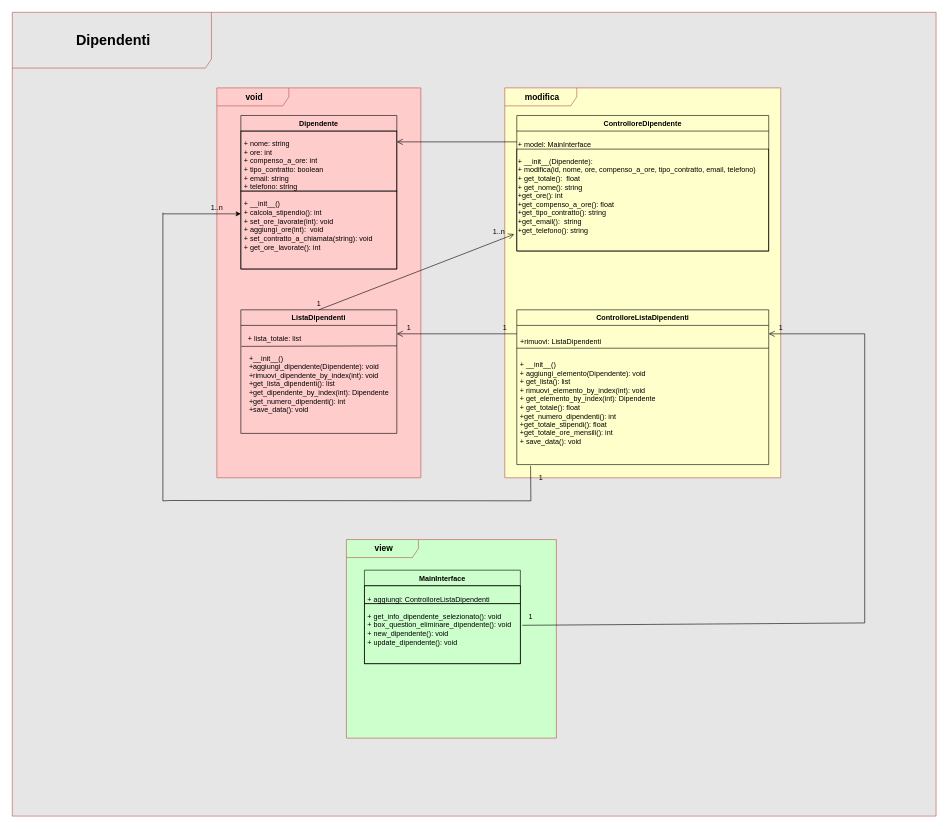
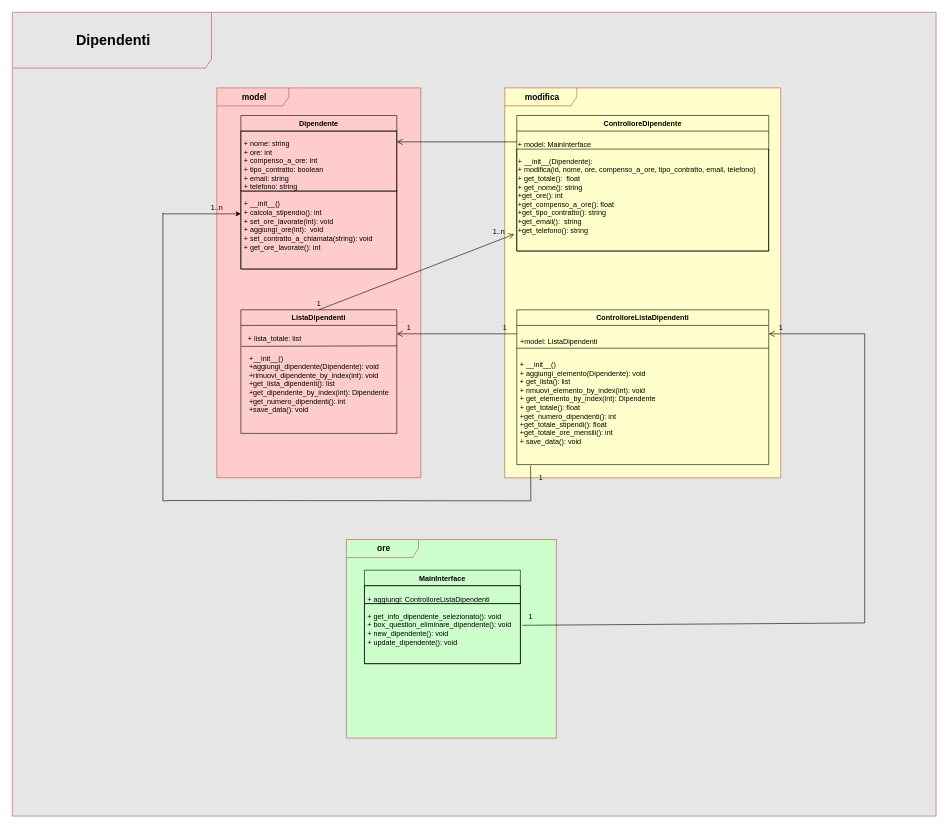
- <mxCell id="5" value="&lt;b&gt;&lt;font style=&quot;font-size: 14px&quot;&gt;void&lt;/font&gt;&lt;/b&gt;" style="shape=umlFrame;whiteSpace=wrap;html=1;width=120;height=30;boundedLbl=1;verticalAlign=middle;align=center;spacingLeft=5;fillColor=#FFCCCC;strokeColor=#b85450;gradientColor=none;swimlaneFillColor=#FFCCCC;shadow=0;sketch=0;" vertex="1" parent="1"><mxGeometry x="361" y="146" width="340" height="650" as="geometry" /></mxCell>
+ <mxCell id="5" value="&lt;b&gt;&lt;font style=&quot;font-size: 14px&quot;&gt;model&lt;/font&gt;&lt;/b&gt;" style="shape=umlFrame;whiteSpace=wrap;html=1;width=120;height=30;boundedLbl=1;verticalAlign=middle;align=center;spacingLeft=5;fillColor=#FFCCCC;strokeColor=#b85450;gradientColor=none;swimlaneFillColor=#FFCCCC;shadow=0;sketch=0;" vertex="1" parent="1"><mxGeometry x="361" y="146" width="340" height="650" as="geometry" /></mxCell>
- <mxCell id="10" value="&#10;+rimuovi: ListaDipendenti&#10;" style="text;align=left;verticalAlign=top;spacingLeft=4;spacingRight=4;overflow=hidden;rotatable=0;points=[[0,0.5],[1,0.5]];portConstraint=eastwest;fillColor=none;" vertex="1" parent="9"><mxGeometry y="26" width="420" height="34" as="geometry" /></mxCell>
+ <mxCell id="10" value="&#10;+model: ListaDipendenti&#10;" style="text;align=left;verticalAlign=top;spacingLeft=4;spacingRight=4;overflow=hidden;rotatable=0;points=[[0,0.5],[1,0.5]];portConstraint=eastwest;fillColor=none;" vertex="1" parent="9"><mxGeometry y="26" width="420" height="34" as="geometry" /></mxCell>
- <mxCell id="3" value="&lt;b&gt;&lt;font style=&quot;font-size: 14px&quot;&gt;view&lt;/font&gt;&lt;/b&gt;" style="shape=umlFrame;whiteSpace=wrap;html=1;width=120;height=30;boundedLbl=1;verticalAlign=middle;align=center;spacingLeft=5;fillColor=#CCFFCC;strokeColor=#b85450;gradientColor=none;swimlaneFillColor=#CCFFCC;shadow=0;sketch=0;" vertex="1" parent="1"><mxGeometry x="577" y="899" width="350" height="331" as="geometry" /></mxCell>
+ <mxCell id="3" value="&lt;b&gt;&lt;font style=&quot;font-size: 14px&quot;&gt;ore&lt;/font&gt;&lt;/b&gt;" style="shape=umlFrame;whiteSpace=wrap;html=1;width=120;height=30;boundedLbl=1;verticalAlign=middle;align=center;spacingLeft=5;fillColor=#CCFFCC;strokeColor=#b85450;gradientColor=none;swimlaneFillColor=#CCFFCC;shadow=0;sketch=0;" vertex="1" parent="1"><mxGeometry x="577" y="899" width="350" height="331" as="geometry" /></mxCell>
